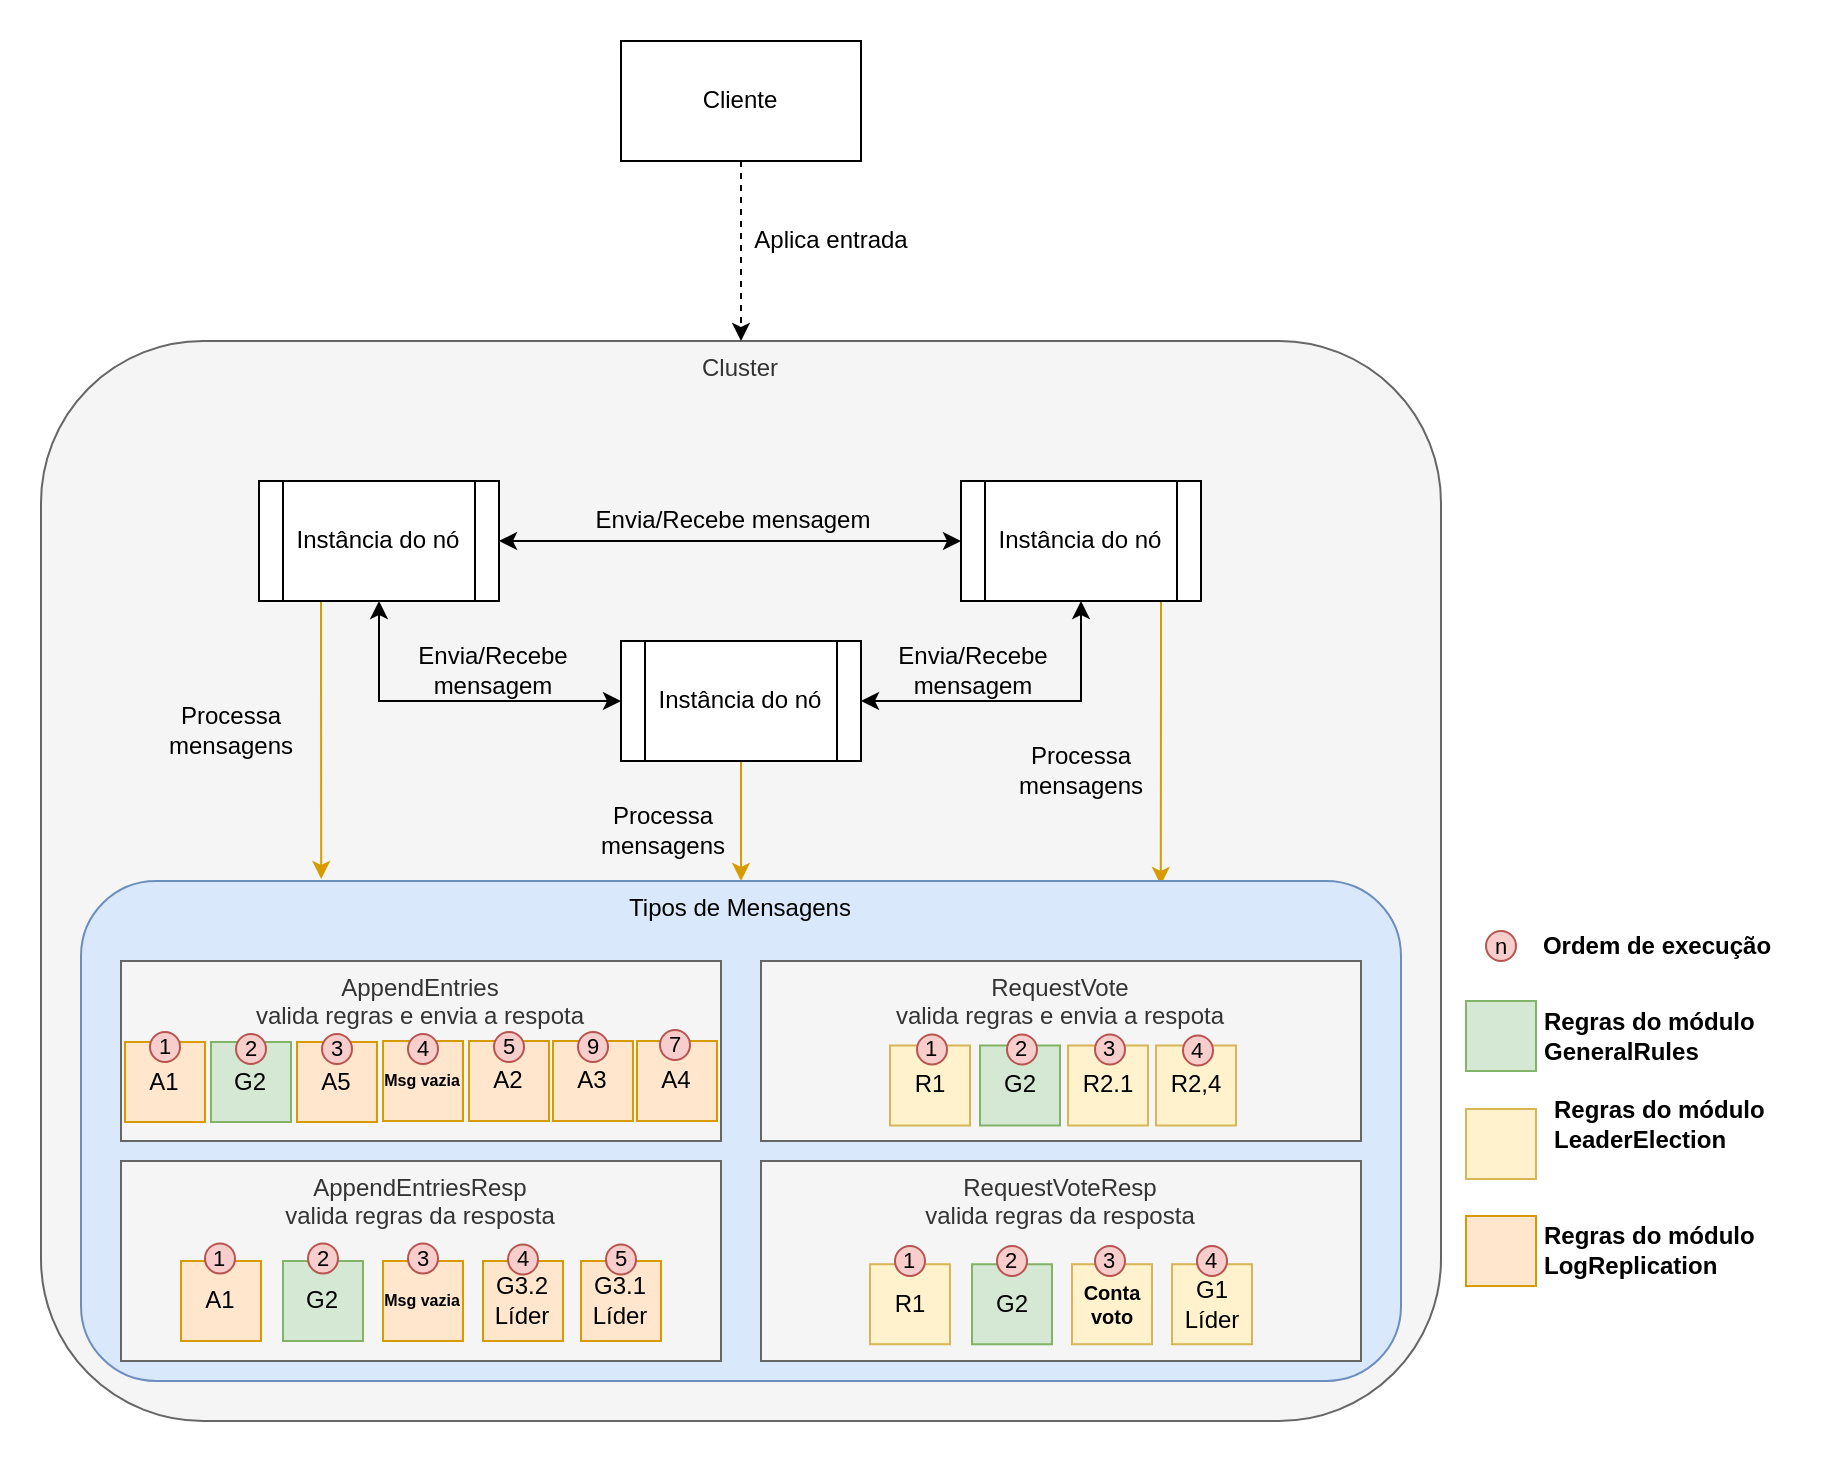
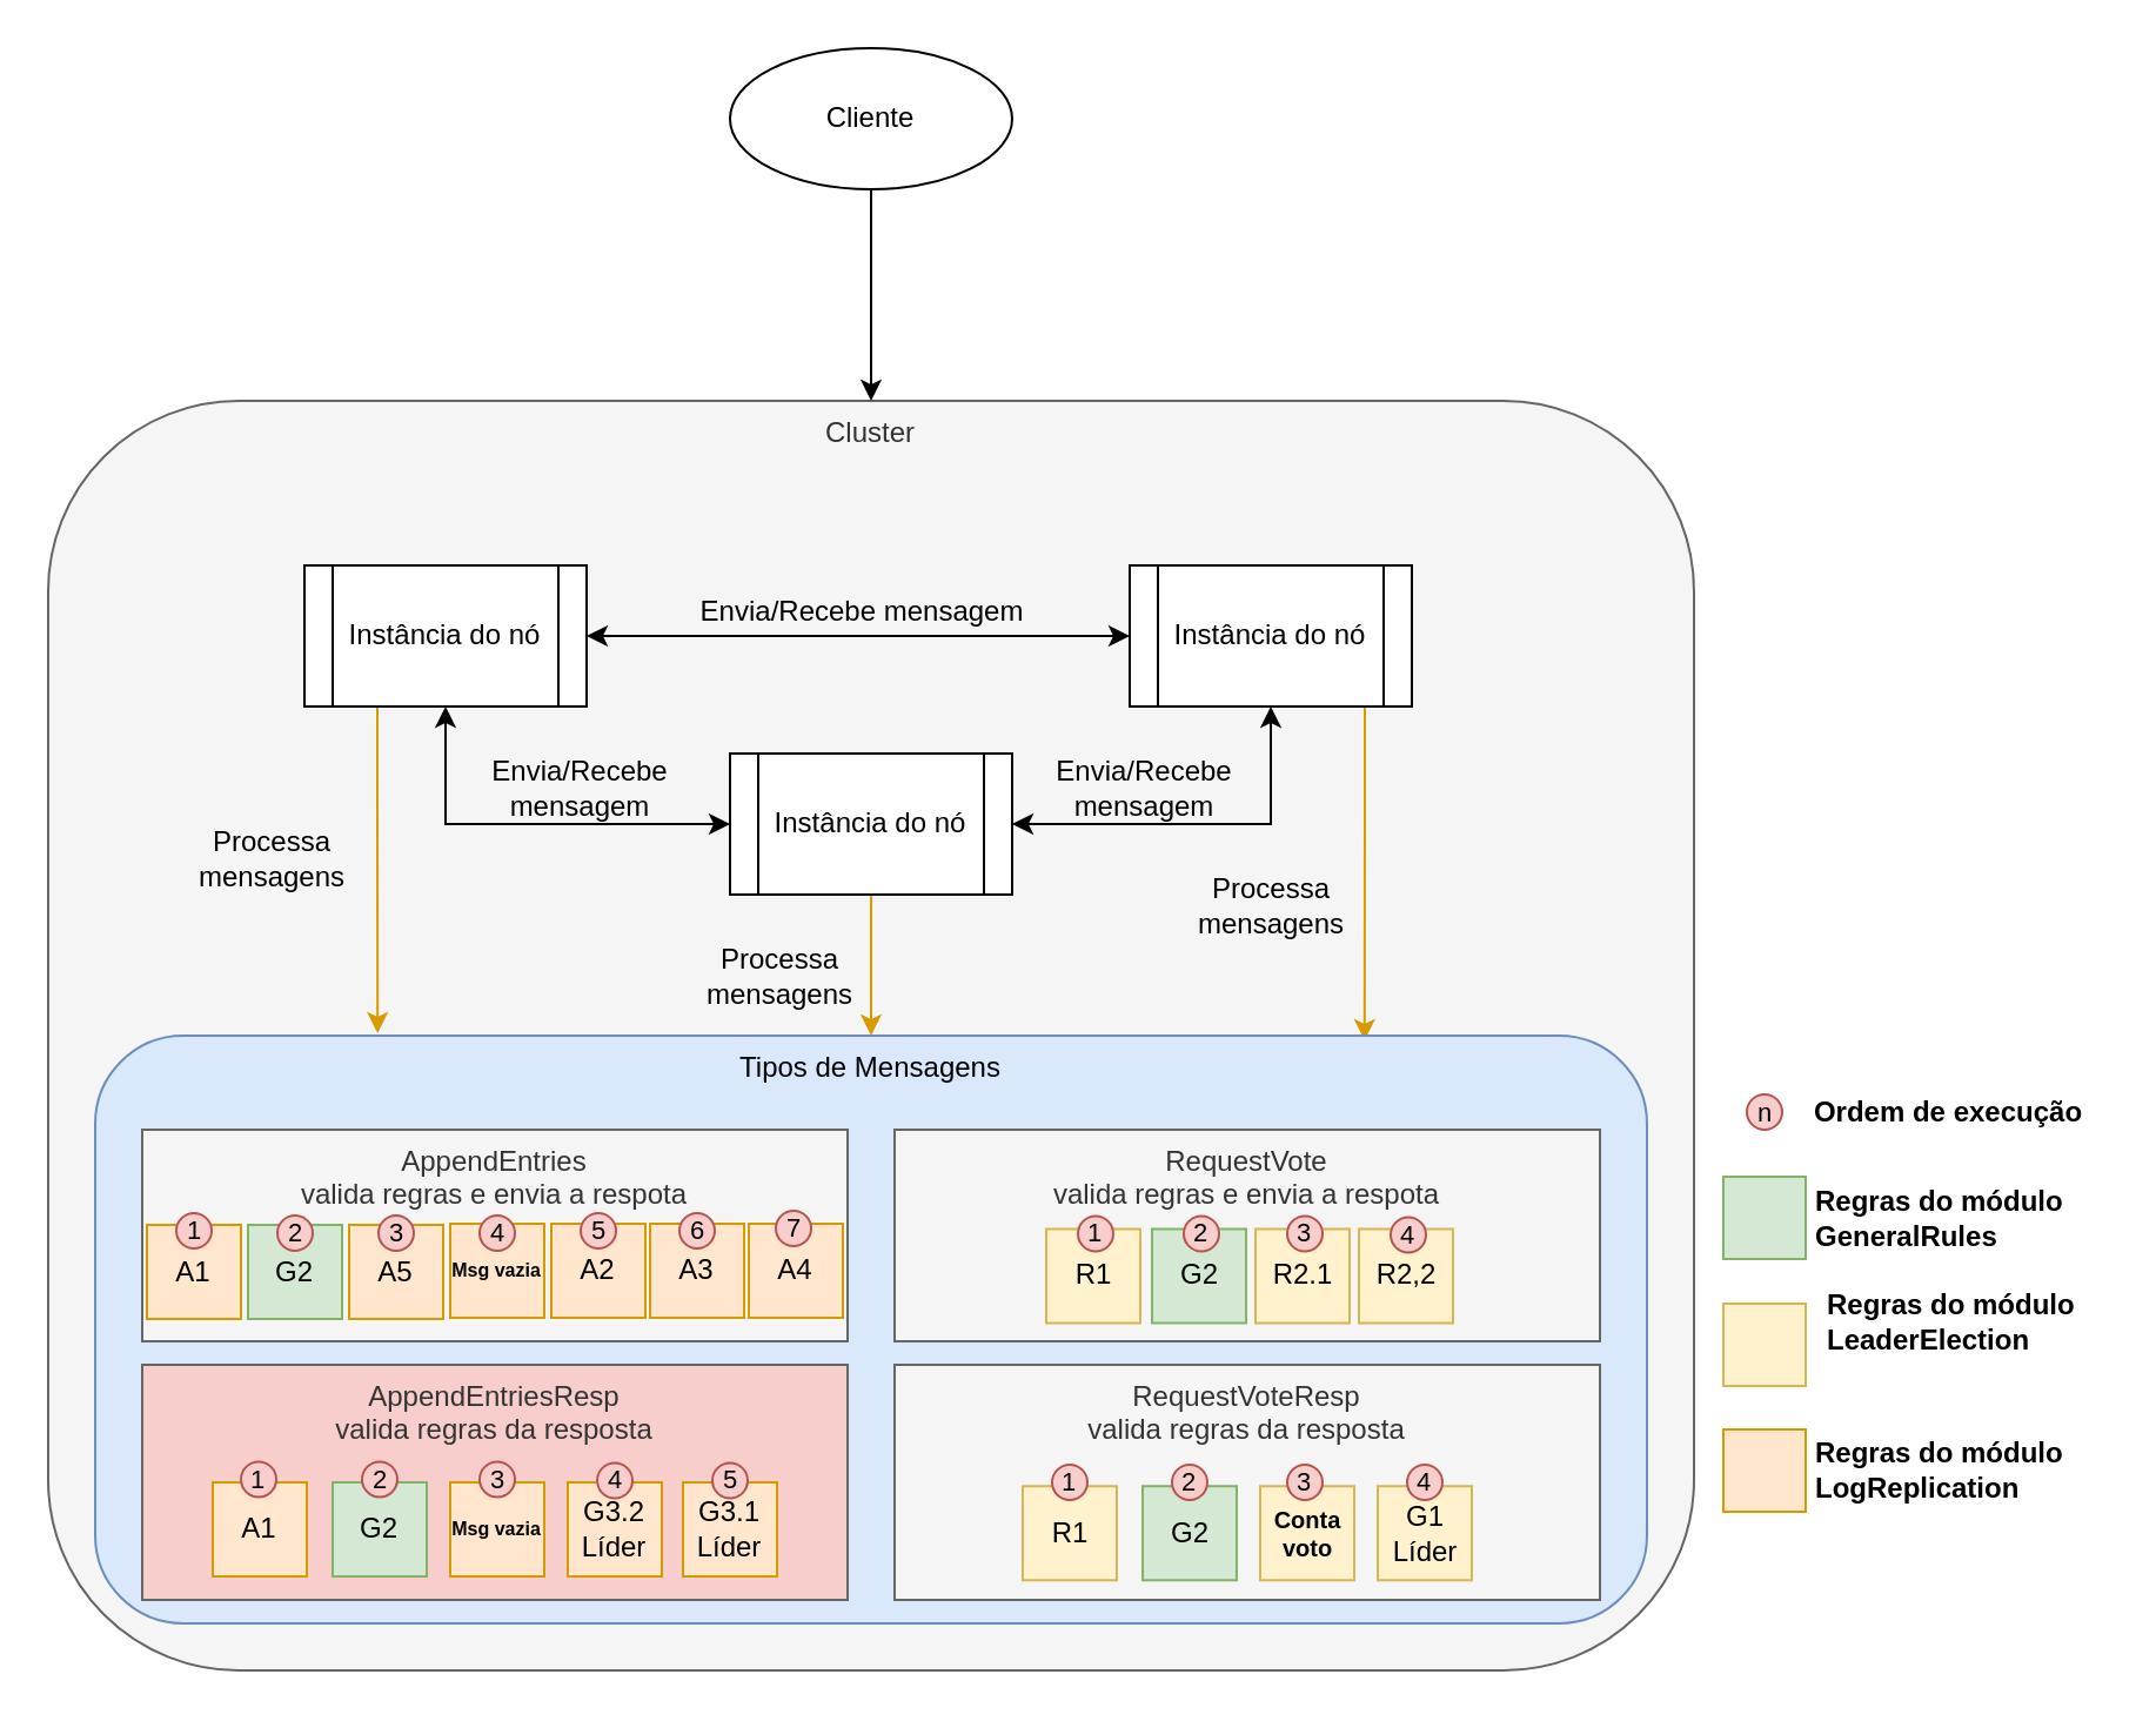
- <mxCell id="13" value="Cliente" style="rounded=0;whiteSpace=wrap;html=1;" parent="1" vertex="1"><mxGeometry x="310" y="20" width="120" height="60" as="geometry" /></mxCell>
+ <mxCell id="13" value="Cliente" style="ellipse;whiteSpace=wrap;html=1;" parent="1" vertex="1"><mxGeometry x="310" y="20" width="120" height="60" as="geometry" /></mxCell>
- <mxCell id="14" value="Aplica entrada" style="text;html=1;align=center;verticalAlign=middle;resizable=0;points=[];autosize=1;" parent="1" vertex="1"><mxGeometry x="370" y="110" width="90" height="20" as="geometry" /></mxCell>
- <mxCell id="12" style="edgeStyle=orthogonalEdgeStyle;rounded=0;orthogonalLoop=1;jettySize=auto;html=1;entryX=0.5;entryY=0;entryDx=0;entryDy=0;startArrow=none;startFill=0;dashed=1;" parent="1" source="13" target="2" edge="1"><mxGeometry relative="1" as="geometry"><Array as="points"><mxPoint x="370" y="110" /><mxPoint x="370" y="110" /></Array></mxGeometry></mxCell>
+ <mxCell id="12" style="edgeStyle=orthogonalEdgeStyle;rounded=0;orthogonalLoop=1;jettySize=auto;html=1;entryX=0.5;entryY=0;entryDx=0;entryDy=0;startArrow=none;startFill=0;" parent="1" source="13" target="2" edge="1"><mxGeometry relative="1" as="geometry"><Array as="points"><mxPoint x="370" y="110" /><mxPoint x="370" y="110" /></Array></mxGeometry></mxCell>
- <mxCell id="47" value="9" style="ellipse;whiteSpace=wrap;html=1;aspect=fixed;fontSize=11;fillColor=#f8cecc;strokeColor=#b85450;" parent="1" vertex="1"><mxGeometry x="288.5" y="515.5" width="15" height="15" as="geometry" /></mxCell>
+ <mxCell id="47" value="6" style="ellipse;whiteSpace=wrap;html=1;aspect=fixed;fontSize=11;fillColor=#f8cecc;strokeColor=#b85450;" parent="1" vertex="1"><mxGeometry x="288.5" y="515.5" width="15" height="15" as="geometry" /></mxCell>
- <mxCell id="44" value="R2,4" style="rounded=0;whiteSpace=wrap;html=1;fillColor=#fff2cc;strokeColor=#d6b656;" parent="1" vertex="1"><mxGeometry x="577.5" y="522.25" width="40" height="40" as="geometry" /></mxCell>
+ <mxCell id="44" value="R2,2" style="rounded=0;whiteSpace=wrap;html=1;fillColor=#fff2cc;strokeColor=#d6b656;" parent="1" vertex="1"><mxGeometry x="577.5" y="522.25" width="40" height="40" as="geometry" /></mxCell>
- <mxCell id="17" value="AppendEntriesResp&lt;br&gt;valida regras da resposta" style="rounded=0;whiteSpace=wrap;html=1;verticalAlign=top;fillColor=#f5f5f5;strokeColor=#666666;fontColor=#333333;" parent="1" vertex="1"><mxGeometry x="60" y="580" width="300" height="100" as="geometry" /></mxCell>
+ <mxCell id="17" value="AppendEntriesResp&lt;br&gt;valida regras da resposta" style="rounded=0;whiteSpace=wrap;html=1;verticalAlign=top;fillColor=#f8cecc;strokeColor=#666666;fontColor=#333333;" parent="1" vertex="1"><mxGeometry x="60" y="580" width="300" height="100" as="geometry" /></mxCell>
